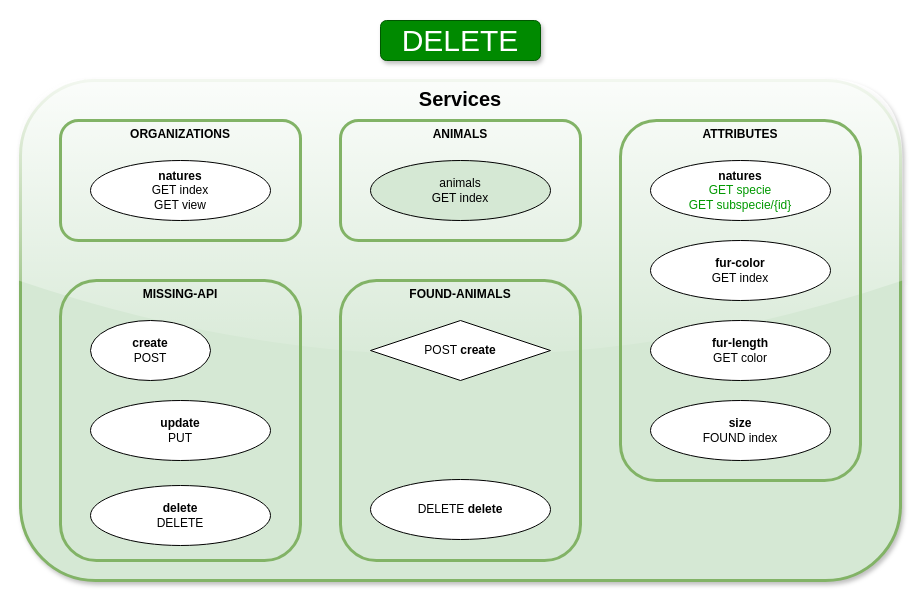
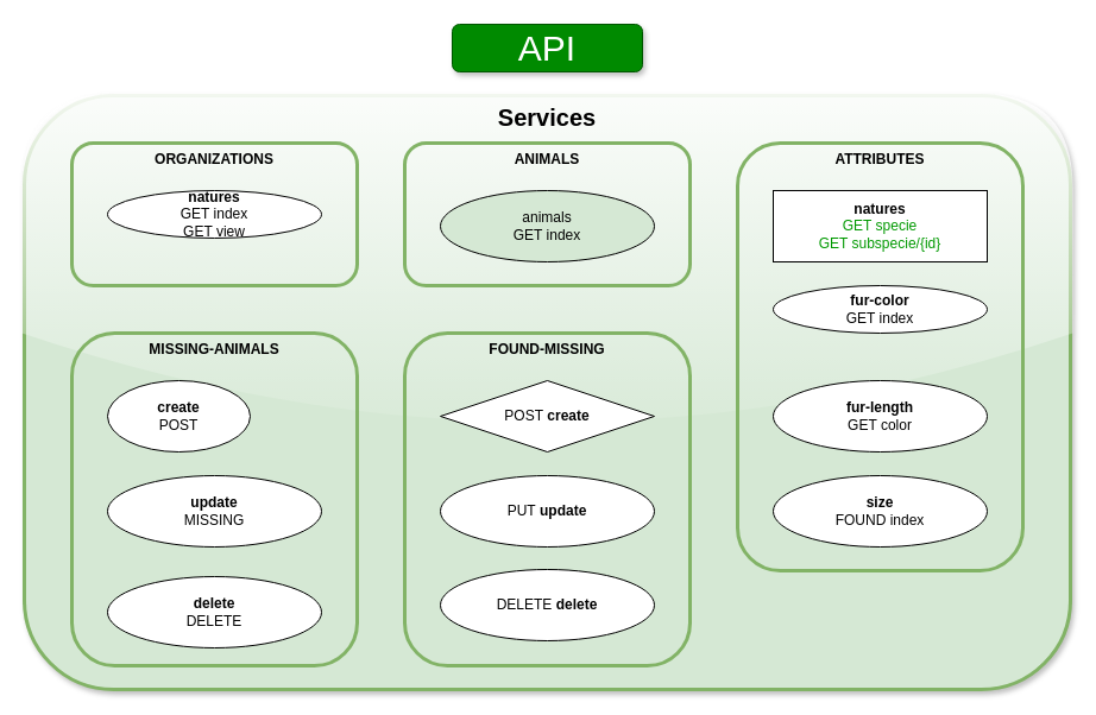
- <mxCell id="16" value="DELETE" style="text;html=1;strokeColor=#005700;fillColor=#008a00;align=center;verticalAlign=middle;whiteSpace=wrap;rounded=1;fontSize=30;glass=0;shadow=1;comic=0;fontColor=#ffffff;" vertex="1" parent="1"><mxGeometry x="380" y="20" width="160" height="40" as="geometry" /></mxCell>
+ <mxCell id="16" value="API" style="text;html=1;strokeColor=#005700;fillColor=#008a00;align=center;verticalAlign=middle;whiteSpace=wrap;rounded=1;fontSize=30;glass=0;shadow=1;comic=0;fontColor=#ffffff;" vertex="1" parent="1"><mxGeometry x="380" y="20" width="160" height="40" as="geometry" /></mxCell>
- <mxCell id="9" value="&lt;b&gt;natures&lt;/b&gt;&lt;br&gt;GET index&lt;br&gt;GET view" style="ellipse;whiteSpace=wrap;html=1;" vertex="1" parent="7"><mxGeometry x="30" y="40" width="180" height="60" as="geometry" /></mxCell>
+ <mxCell id="9" value="&lt;b&gt;natures&lt;/b&gt;&lt;br&gt;GET index&lt;br&gt;GET view" style="ellipse;whiteSpace=wrap;html=1;" vertex="1" parent="7"><mxGeometry x="30" y="40" width="180" height="40" as="geometry" /></mxCell>
- <mxCell id="12" value="&lt;b&gt;natures&lt;/b&gt;&lt;br&gt;&lt;font color=&quot;#009900&quot;&gt;GET specie&lt;/font&gt;&lt;br&gt;&lt;font color=&quot;#009900&quot;&gt;GET subspecie/{id}&lt;/font&gt;" style="ellipse;whiteSpace=wrap;html=1;" parent="10" vertex="1"><mxGeometry x="30" y="40" width="180" height="60" as="geometry" /></mxCell>
+ <mxCell id="12" value="&lt;b&gt;natures&lt;/b&gt;&lt;br&gt;&lt;font color=&quot;#009900&quot;&gt;GET specie&lt;/font&gt;&lt;br&gt;&lt;font color=&quot;#009900&quot;&gt;GET subspecie/{id}&lt;/font&gt;" style="whiteSpace=wrap;html=1;rounded=0;" parent="10" vertex="1"><mxGeometry x="30" y="40" width="180" height="60" as="geometry" /></mxCell>
- <mxCell id="14" value="&lt;b&gt;fur-color&lt;/b&gt;&lt;br&gt;GET index" style="ellipse;whiteSpace=wrap;html=1;" vertex="1" parent="10"><mxGeometry x="30" y="120" width="180" height="60" as="geometry" /></mxCell>
+ <mxCell id="14" value="&lt;b&gt;fur-color&lt;/b&gt;&lt;br&gt;GET index" style="ellipse;whiteSpace=wrap;html=1;" vertex="1" parent="10"><mxGeometry x="30" y="120" width="180" height="40" as="geometry" /></mxCell>
- <mxCell id="23" value="&lt;b&gt;MISSING-API&lt;/b&gt;" style="rounded=1;whiteSpace=wrap;html=1;fillColor=none;strokeColor=#82b366;strokeWidth=3;verticalAlign=top;" vertex="1" parent="22"><mxGeometry width="240" height="280" as="geometry" /></mxCell>
+ <mxCell id="23" value="&lt;b&gt;MISSING-ANIMALS&lt;/b&gt;" style="rounded=1;whiteSpace=wrap;html=1;fillColor=none;strokeColor=#82b366;strokeWidth=3;verticalAlign=top;" vertex="1" parent="22"><mxGeometry width="240" height="280" as="geometry" /></mxCell>
- <mxCell id="18" value="&lt;b&gt;FOUND-ANIMALS&lt;/b&gt;" style="rounded=1;whiteSpace=wrap;html=1;fillColor=none;strokeColor=#82b366;strokeWidth=3;verticalAlign=top;" vertex="1" parent="17"><mxGeometry width="240" height="280" as="geometry" /></mxCell>
+ <mxCell id="18" value="&lt;b&gt;FOUND-MISSING&lt;/b&gt;" style="rounded=1;whiteSpace=wrap;html=1;fillColor=none;strokeColor=#82b366;strokeWidth=3;verticalAlign=top;" vertex="1" parent="17"><mxGeometry width="240" height="280" as="geometry" /></mxCell>
- <mxCell id="25" value="&lt;b&gt;update&lt;/b&gt;&lt;br&gt;PUT" style="ellipse;whiteSpace=wrap;html=1;" vertex="1" parent="22"><mxGeometry x="30" y="120" width="180" height="60" as="geometry" /></mxCell>
+ <mxCell id="25" value="&lt;b&gt;update&lt;/b&gt;&lt;br&gt;MISSING" style="ellipse;whiteSpace=wrap;html=1;" vertex="1" parent="22"><mxGeometry x="30" y="120" width="180" height="60" as="geometry" /></mxCell>
+ <mxCell id="21" value="PUT&amp;nbsp;&lt;b&gt;update&lt;/b&gt;" style="ellipse;whiteSpace=wrap;html=1;" vertex="1" parent="17"><mxGeometry x="30" y="120" width="180" height="60" as="geometry" /></mxCell>
